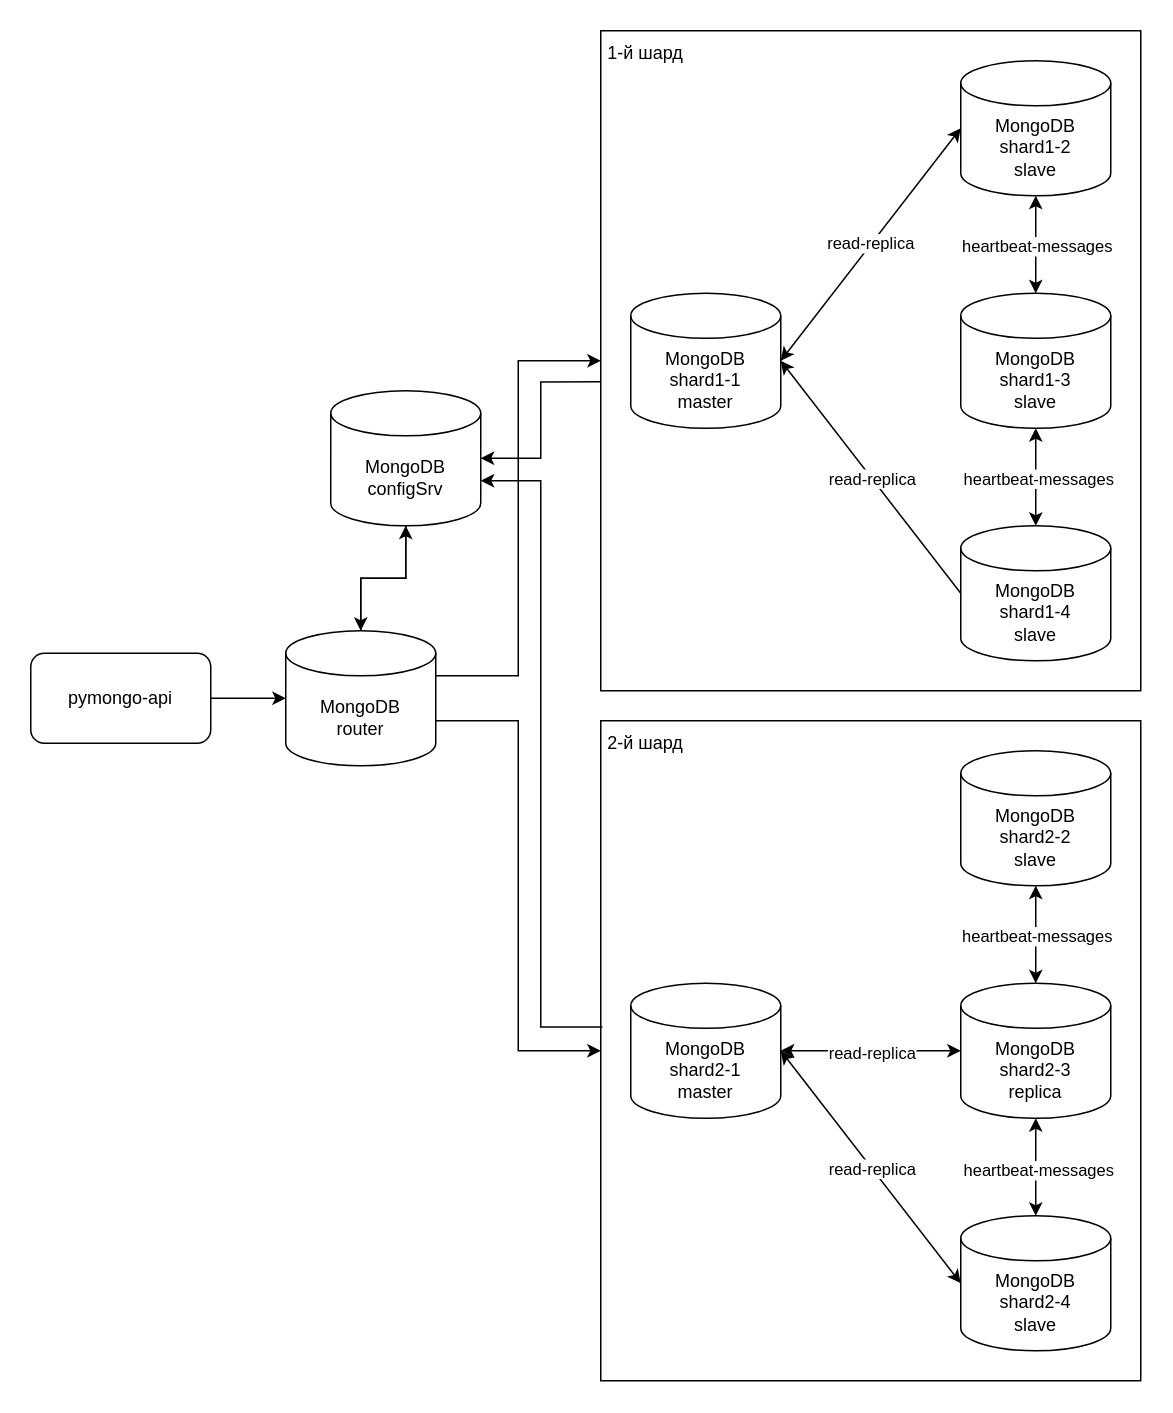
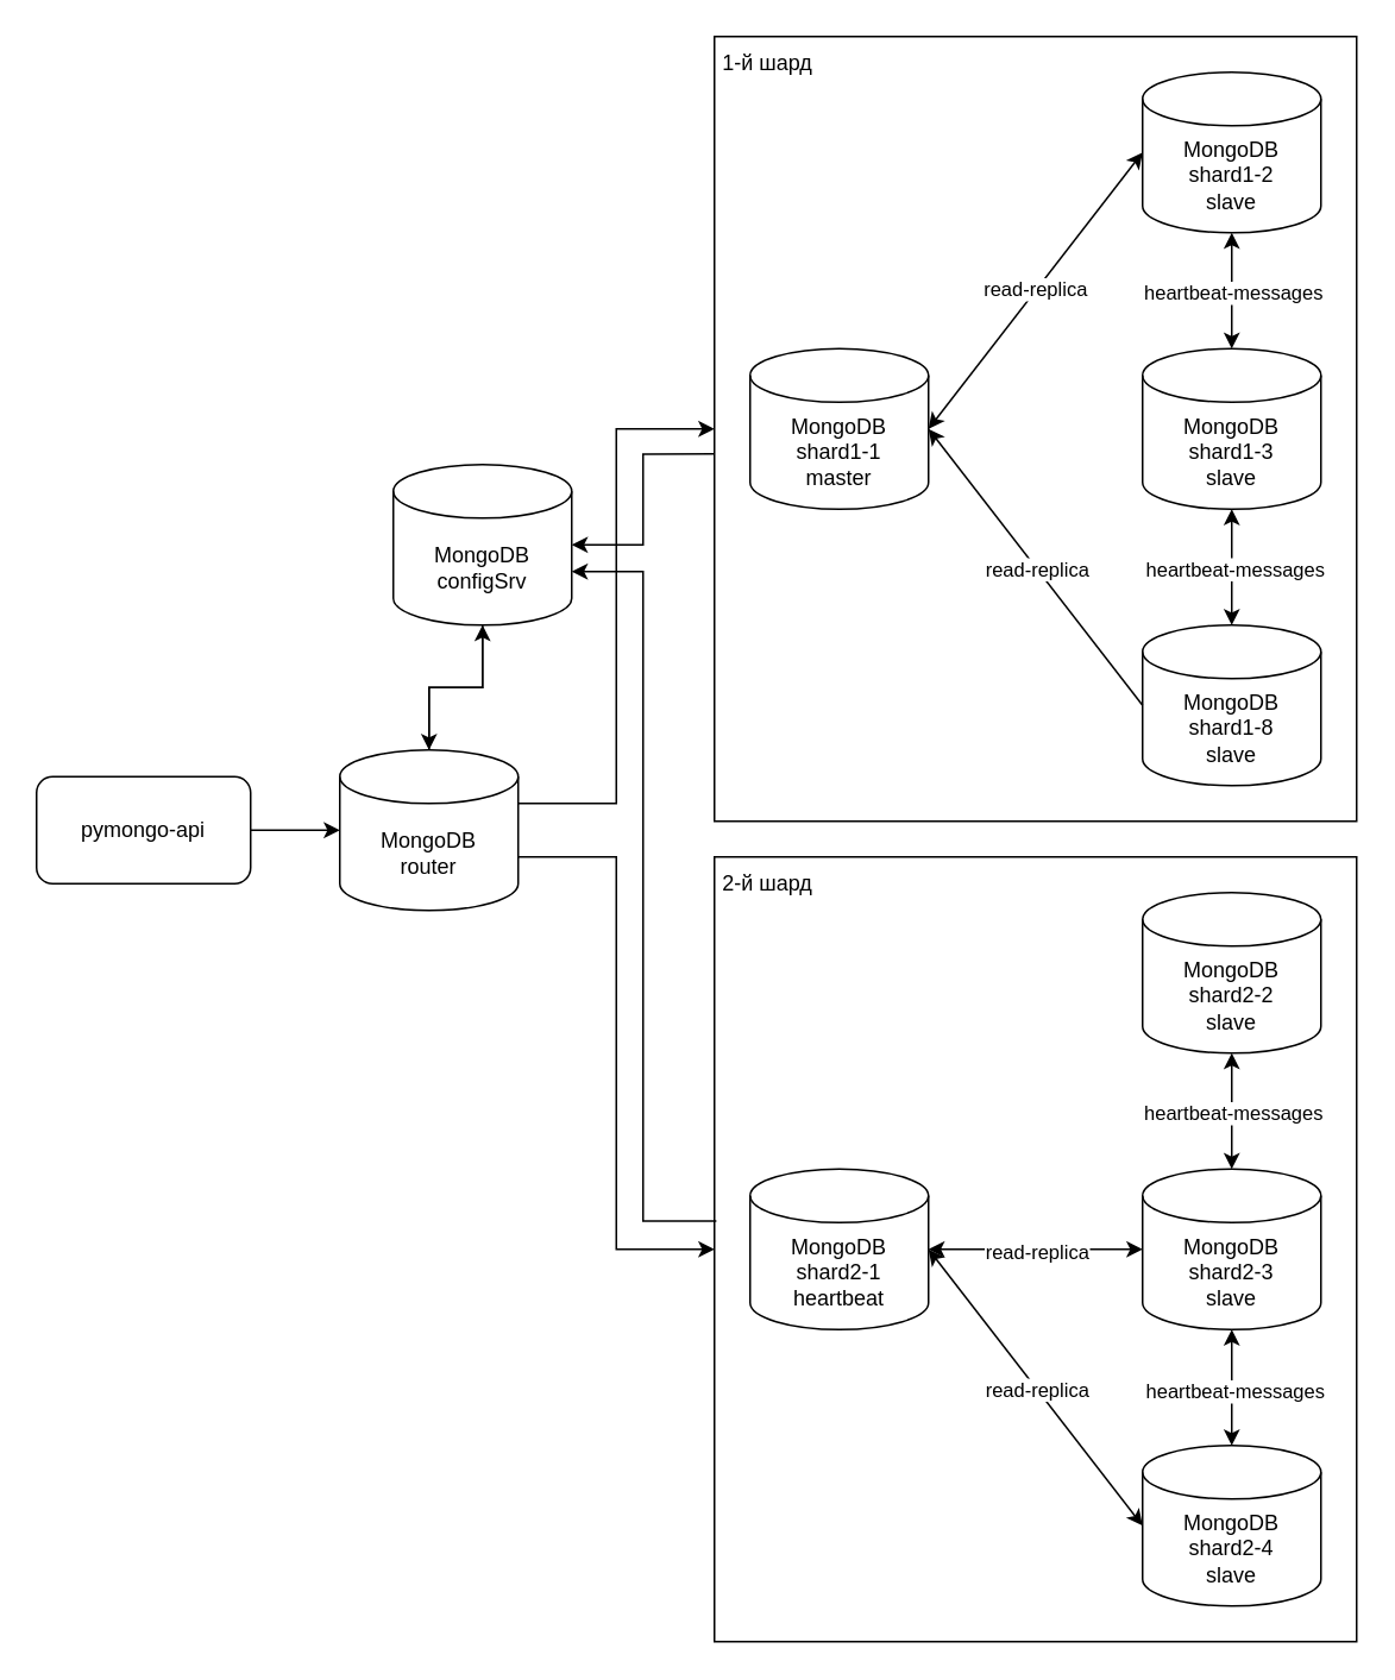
- <mxCell id="14" value="MongoDB&lt;br&gt;shard1-4&lt;br&gt;slave" style="shape=cylinder3;whiteSpace=wrap;html=1;boundedLbl=1;backgroundOutline=1;size=15;" parent="1" vertex="1"><mxGeometry x="640" y="350" width="100" height="90" as="geometry" /></mxCell>
+ <mxCell id="14" value="MongoDB&lt;br&gt;shard1-8&lt;br&gt;slave" style="shape=cylinder3;whiteSpace=wrap;html=1;boundedLbl=1;backgroundOutline=1;size=15;" parent="1" vertex="1"><mxGeometry x="640" y="350" width="100" height="90" as="geometry" /></mxCell>
- <mxCell id="7" value="MongoDB&lt;br&gt;shard2-1&lt;div&gt;master&lt;/div&gt;" style="shape=cylinder3;whiteSpace=wrap;html=1;boundedLbl=1;backgroundOutline=1;size=15;" parent="1" vertex="1"><mxGeometry x="420" y="655" width="100" height="90" as="geometry" /></mxCell>
+ <mxCell id="7" value="MongoDB&lt;br&gt;shard2-1&lt;div&gt;heartbeat&lt;/div&gt;" style="shape=cylinder3;whiteSpace=wrap;html=1;boundedLbl=1;backgroundOutline=1;size=15;" parent="1" vertex="1"><mxGeometry x="420" y="655" width="100" height="90" as="geometry" /></mxCell>
- <mxCell id="18" value="MongoDB&lt;br&gt;shard2-3&lt;br&gt;replica" style="shape=cylinder3;whiteSpace=wrap;html=1;boundedLbl=1;backgroundOutline=1;size=15;" parent="1" vertex="1"><mxGeometry x="640" y="655" width="100" height="90" as="geometry" /></mxCell>
+ <mxCell id="18" value="MongoDB&lt;br&gt;shard2-3&lt;br&gt;slave" style="shape=cylinder3;whiteSpace=wrap;html=1;boundedLbl=1;backgroundOutline=1;size=15;" parent="1" vertex="1"><mxGeometry x="640" y="655" width="100" height="90" as="geometry" /></mxCell>
